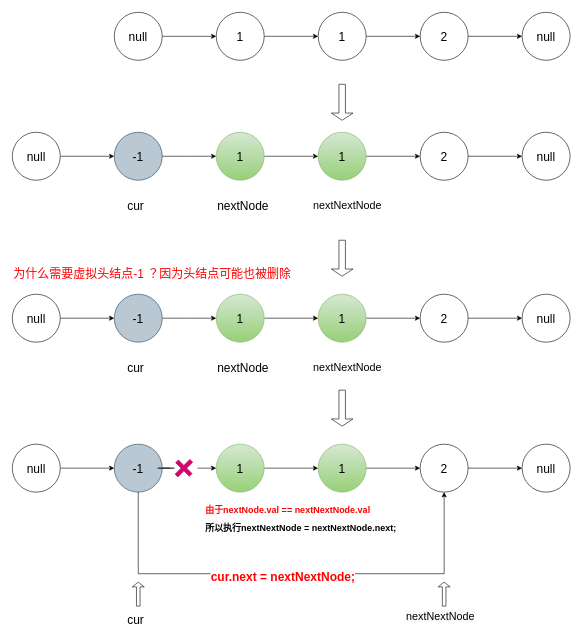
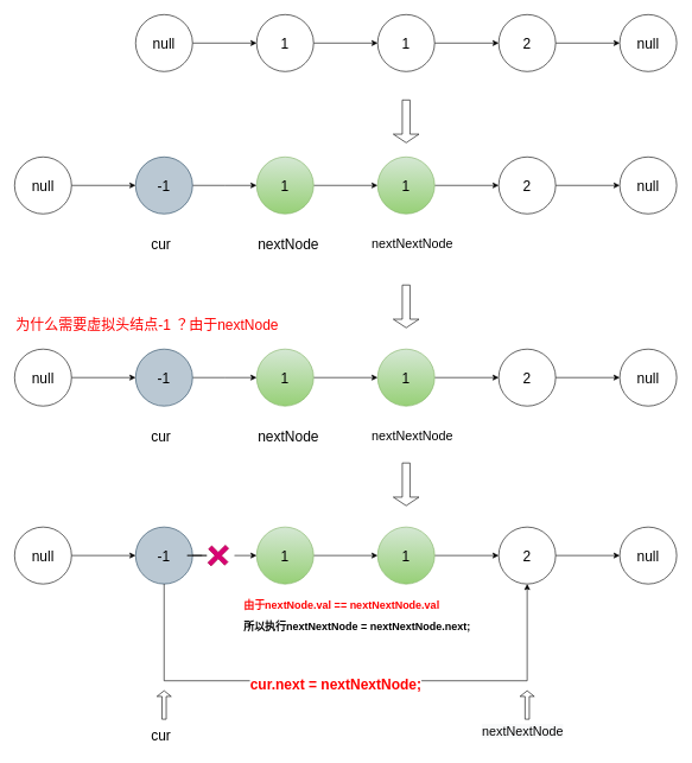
- <mxCell id="41" value="&lt;span style=&quot;font-size: 20px&quot;&gt;&lt;div class=&quot;ql-code-block ql-long-66405214 ql-direction-ltr ql-authorBlock-66405214&quot; style=&quot;line-height: 100%&quot;&gt;&lt;font color=&quot;#ff0000&quot;&gt;为什么需要虚拟头结点-1 ？因为头结点可能也被删除&lt;/font&gt;&lt;/div&gt;&lt;/span&gt;" style="text;whiteSpace=wrap;html=1;" vertex="1" parent="1"><mxGeometry x="20" y="440" width="480" height="30" as="geometry" /></mxCell>
+ <mxCell id="41" value="&lt;span style=&quot;font-size: 20px&quot;&gt;&lt;div class=&quot;ql-code-block ql-long-66405214 ql-direction-ltr ql-authorBlock-66405214&quot; style=&quot;line-height: 100%&quot;&gt;&lt;font color=&quot;#ff0000&quot;&gt;为什么需要虚拟头结点-1 ？由于nextNode&lt;/font&gt;&lt;/div&gt;&lt;/span&gt;" style="text;whiteSpace=wrap;html=1;" vertex="1" parent="1"><mxGeometry x="20" y="440" width="480" height="30" as="geometry" /></mxCell>
